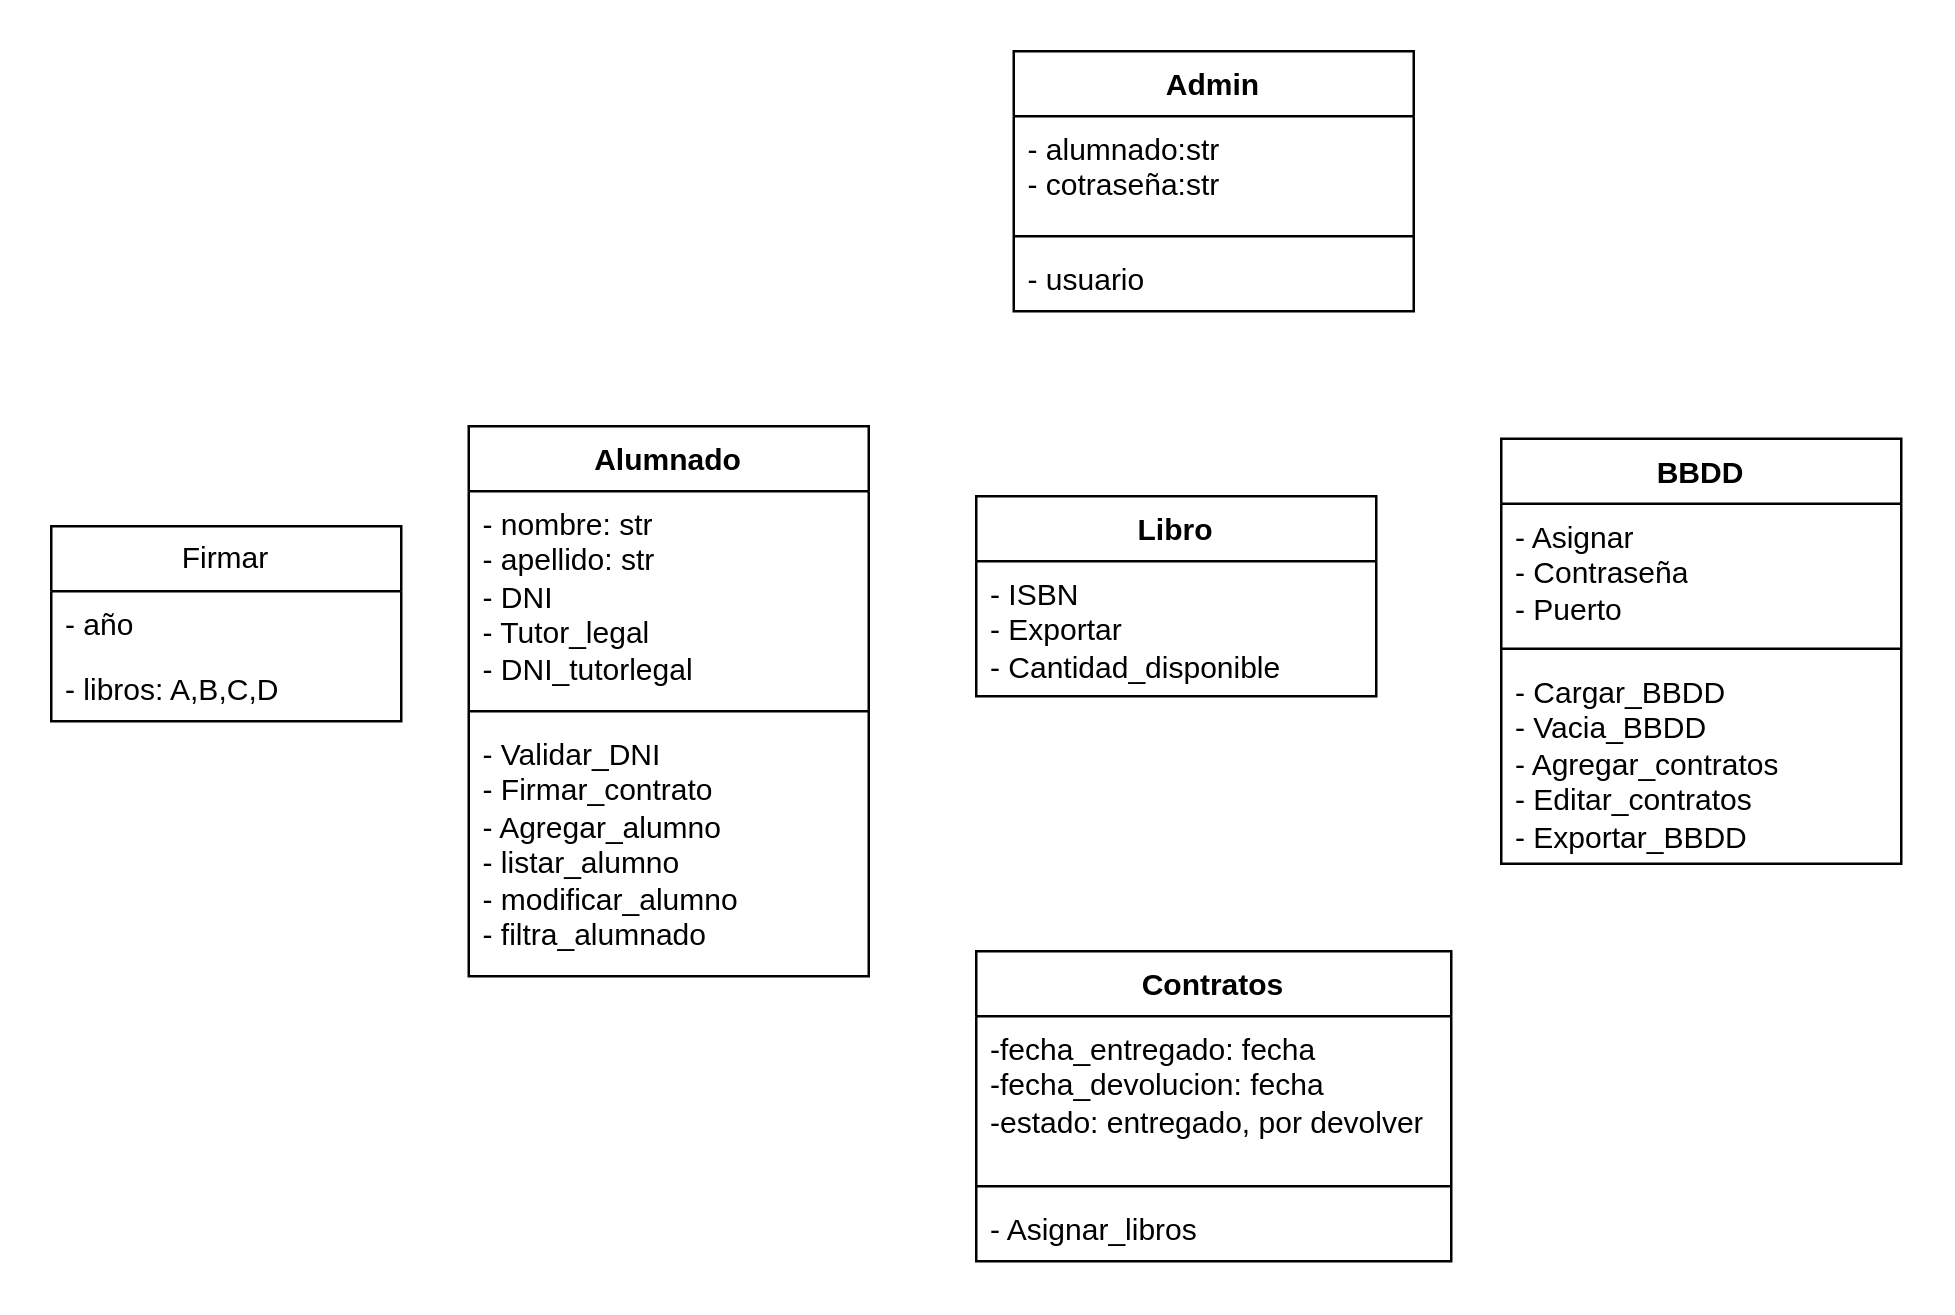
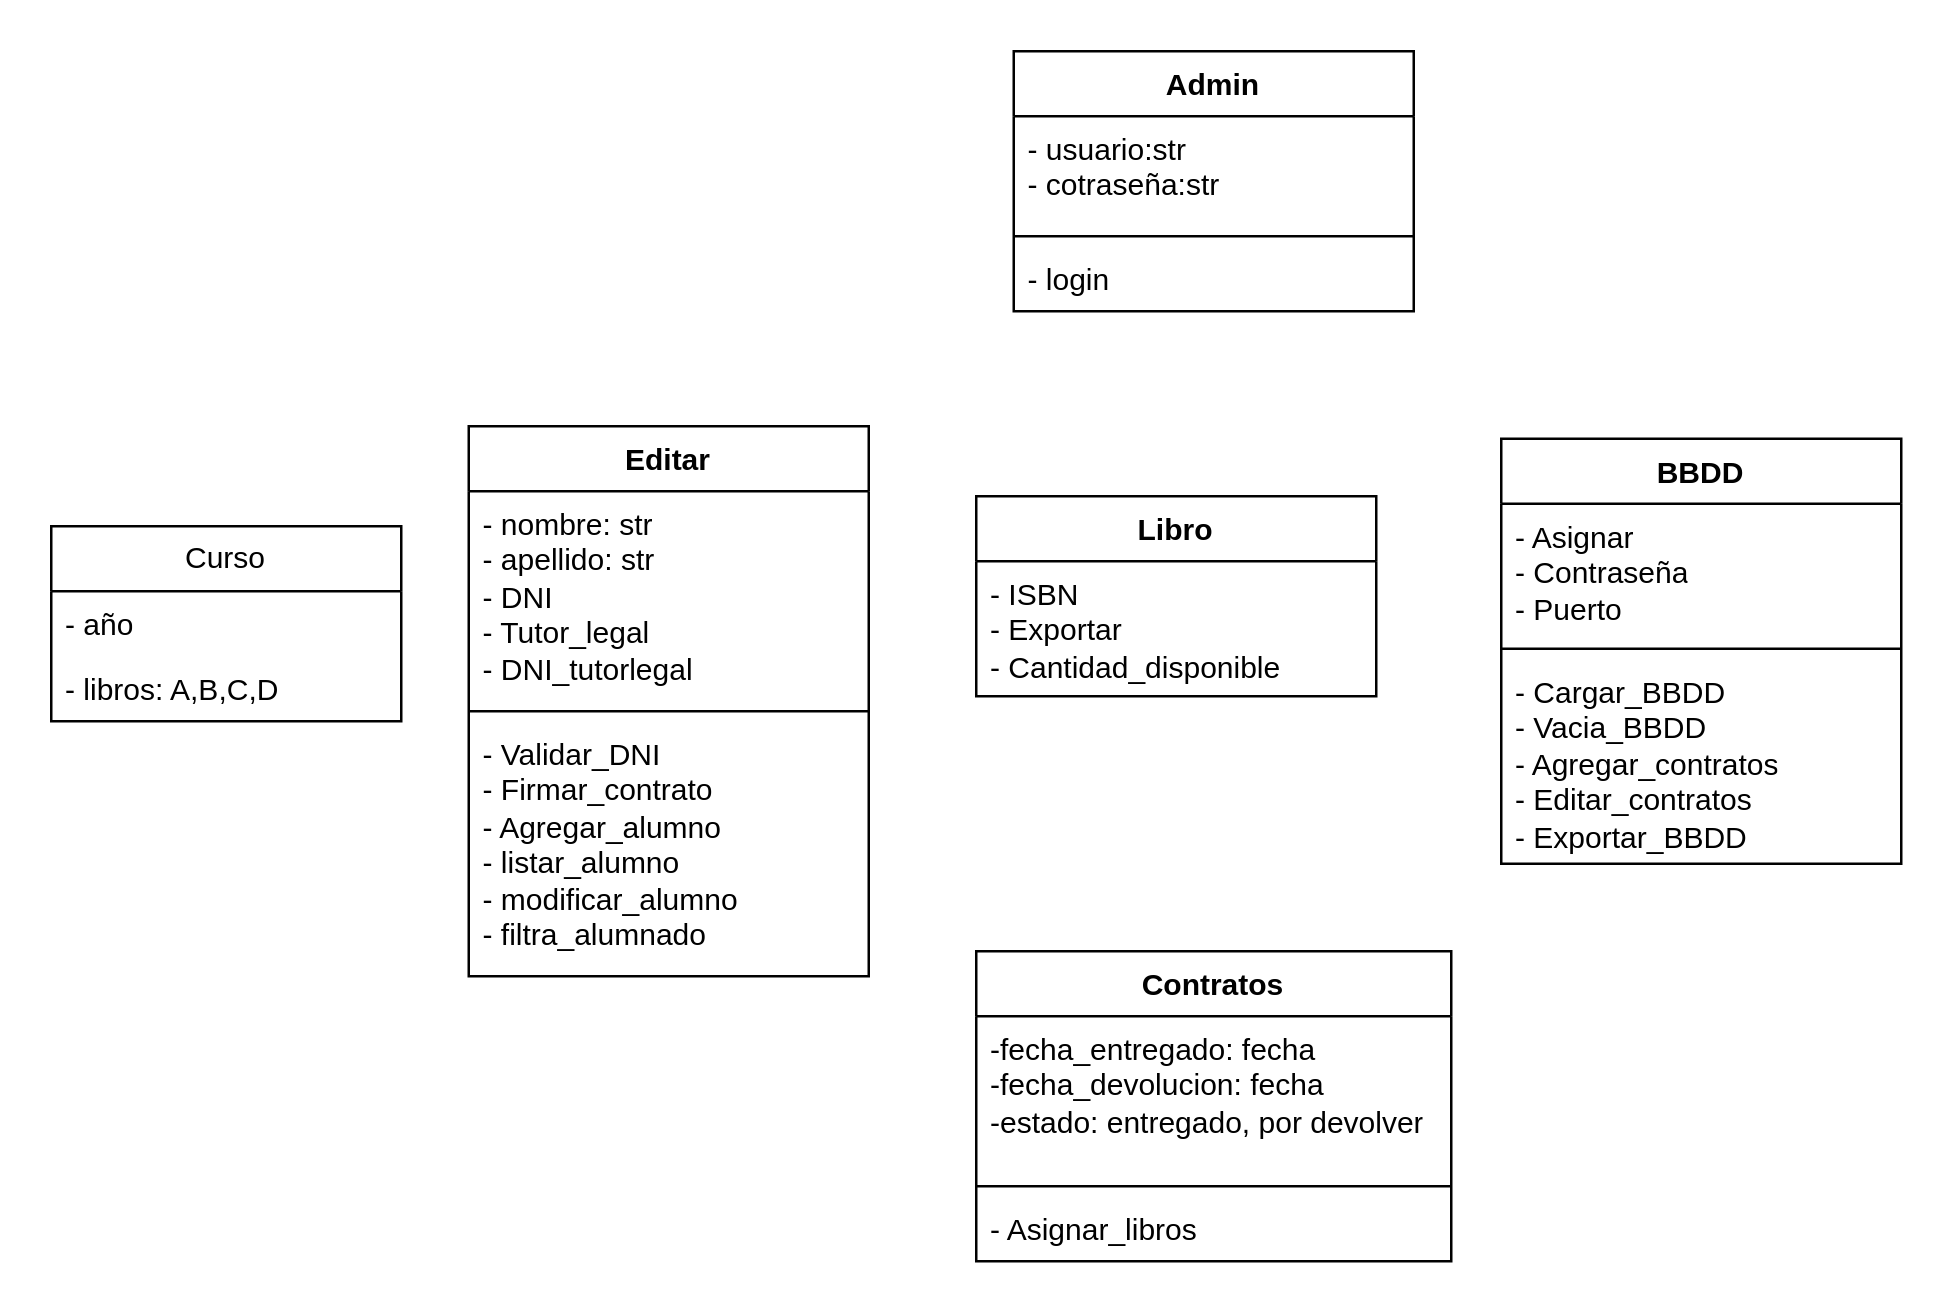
- <mxCell id="3" value="- alumnado:str&lt;div&gt;- cotraseña:str&lt;/div&gt;" style="text;strokeColor=none;fillColor=none;align=left;verticalAlign=top;spacingLeft=4;spacingRight=4;overflow=hidden;rotatable=0;points=[[0,0.5],[1,0.5]];portConstraint=eastwest;whiteSpace=wrap;html=1;" parent="2" vertex="1"><mxGeometry y="26" width="160" height="44" as="geometry" /></mxCell>
+ <mxCell id="3" value="- usuario:str&lt;div&gt;- cotraseña:str&lt;/div&gt;" style="text;strokeColor=none;fillColor=none;align=left;verticalAlign=top;spacingLeft=4;spacingRight=4;overflow=hidden;rotatable=0;points=[[0,0.5],[1,0.5]];portConstraint=eastwest;whiteSpace=wrap;html=1;" parent="2" vertex="1"><mxGeometry y="26" width="160" height="44" as="geometry" /></mxCell>
- <mxCell id="5" value="- usuario" style="text;strokeColor=none;fillColor=none;align=left;verticalAlign=top;spacingLeft=4;spacingRight=4;overflow=hidden;rotatable=0;points=[[0,0.5],[1,0.5]];portConstraint=eastwest;whiteSpace=wrap;html=1;" parent="2" vertex="1"><mxGeometry y="78" width="160" height="26" as="geometry" /></mxCell>
+ <mxCell id="5" value="- login" style="text;strokeColor=none;fillColor=none;align=left;verticalAlign=top;spacingLeft=4;spacingRight=4;overflow=hidden;rotatable=0;points=[[0,0.5],[1,0.5]];portConstraint=eastwest;whiteSpace=wrap;html=1;" parent="2" vertex="1"><mxGeometry y="78" width="160" height="26" as="geometry" /></mxCell>
- <mxCell id="6" value="Alumnado" style="swimlane;fontStyle=1;align=center;verticalAlign=top;childLayout=stackLayout;horizontal=1;startSize=26;horizontalStack=0;resizeParent=1;resizeParentMax=0;resizeLast=0;collapsible=1;marginBottom=0;whiteSpace=wrap;html=1;" parent="1" vertex="1"><mxGeometry x="187" y="170" width="160" height="220" as="geometry" /></mxCell>
+ <mxCell id="6" value="Editar" style="swimlane;fontStyle=1;align=center;verticalAlign=top;childLayout=stackLayout;horizontal=1;startSize=26;horizontalStack=0;resizeParent=1;resizeParentMax=0;resizeLast=0;collapsible=1;marginBottom=0;whiteSpace=wrap;html=1;" parent="1" vertex="1"><mxGeometry x="187" y="170" width="160" height="220" as="geometry" /></mxCell>
- <mxCell id="10" value="Firmar" style="swimlane;fontStyle=0;childLayout=stackLayout;horizontal=1;startSize=26;fillColor=none;horizontalStack=0;resizeParent=1;resizeParentMax=0;resizeLast=0;collapsible=1;marginBottom=0;whiteSpace=wrap;html=1;" parent="1" vertex="1"><mxGeometry x="20" y="210" width="140" height="78" as="geometry" /></mxCell>
+ <mxCell id="10" value="Curso" style="swimlane;fontStyle=0;childLayout=stackLayout;horizontal=1;startSize=26;fillColor=none;horizontalStack=0;resizeParent=1;resizeParentMax=0;resizeLast=0;collapsible=1;marginBottom=0;whiteSpace=wrap;html=1;" parent="1" vertex="1"><mxGeometry x="20" y="210" width="140" height="78" as="geometry" /></mxCell>
